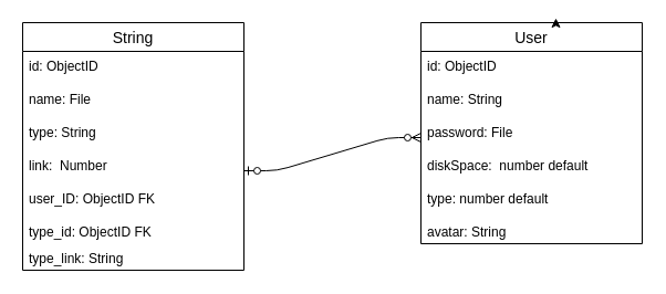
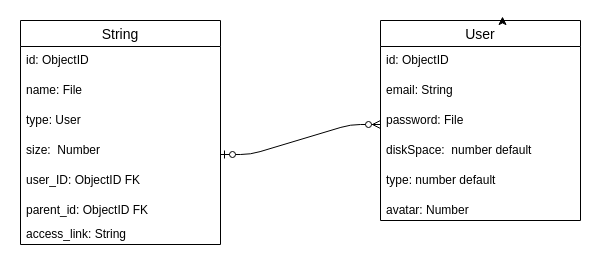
- <mxCell id="4" value="name: String" style="text;strokeColor=none;fillColor=none;spacingLeft=4;spacingRight=4;overflow=hidden;rotatable=0;points=[[0,0.5],[1,0.5]];portConstraint=eastwest;fontSize=12;" vertex="1" parent="2"><mxGeometry y="56" width="200" height="30" as="geometry" /></mxCell>
+ <mxCell id="4" value="email: String" style="text;strokeColor=none;fillColor=none;spacingLeft=4;spacingRight=4;overflow=hidden;rotatable=0;points=[[0,0.5],[1,0.5]];portConstraint=eastwest;fontSize=12;" vertex="1" parent="2"><mxGeometry y="56" width="200" height="30" as="geometry" /></mxCell>
- <mxCell id="12" value="type: String" style="text;strokeColor=none;fillColor=none;spacingLeft=4;spacingRight=4;overflow=hidden;rotatable=0;points=[[0,0.5],[1,0.5]];portConstraint=eastwest;fontSize=12;" vertex="1" parent="9"><mxGeometry y="86" width="200" height="30" as="geometry" /></mxCell>
+ <mxCell id="12" value="type: User" style="text;strokeColor=none;fillColor=none;spacingLeft=4;spacingRight=4;overflow=hidden;rotatable=0;points=[[0,0.5],[1,0.5]];portConstraint=eastwest;fontSize=12;" vertex="1" parent="9"><mxGeometry y="86" width="200" height="30" as="geometry" /></mxCell>
- <mxCell id="13" value="link:  Number  " style="text;strokeColor=none;fillColor=none;spacingLeft=4;spacingRight=4;overflow=hidden;rotatable=0;points=[[0,0.5],[1,0.5]];portConstraint=eastwest;fontSize=12;" vertex="1" parent="9"><mxGeometry y="116" width="200" height="30" as="geometry" /></mxCell>
+ <mxCell id="13" value="size:  Number  " style="text;strokeColor=none;fillColor=none;spacingLeft=4;spacingRight=4;overflow=hidden;rotatable=0;points=[[0,0.5],[1,0.5]];portConstraint=eastwest;fontSize=12;" vertex="1" parent="9"><mxGeometry y="116" width="200" height="30" as="geometry" /></mxCell>
- <mxCell id="15" value="type_id: ObjectID FK" style="text;strokeColor=none;fillColor=none;spacingLeft=4;spacingRight=4;overflow=hidden;rotatable=0;points=[[0,0.5],[1,0.5]];portConstraint=eastwest;fontSize=12;" vertex="1" parent="9"><mxGeometry y="176" width="200" height="24" as="geometry" /></mxCell>
+ <mxCell id="15" value="parent_id: ObjectID FK" style="text;strokeColor=none;fillColor=none;spacingLeft=4;spacingRight=4;overflow=hidden;rotatable=0;points=[[0,0.5],[1,0.5]];portConstraint=eastwest;fontSize=12;" vertex="1" parent="9"><mxGeometry y="176" width="200" height="24" as="geometry" /></mxCell>
- <mxCell id="8" value="avatar: String" style="text;strokeColor=none;fillColor=none;spacingLeft=4;spacingRight=4;overflow=hidden;rotatable=0;points=[[0,0.5],[1,0.5]];portConstraint=eastwest;fontSize=12;" vertex="1" parent="2"><mxGeometry y="176" width="200" height="24" as="geometry" /></mxCell>
+ <mxCell id="8" value="avatar: Number" style="text;strokeColor=none;fillColor=none;spacingLeft=4;spacingRight=4;overflow=hidden;rotatable=0;points=[[0,0.5],[1,0.5]];portConstraint=eastwest;fontSize=12;" vertex="1" parent="2"><mxGeometry y="176" width="200" height="24" as="geometry" /></mxCell>
- <mxCell id="16" value="type_link: String" style="text;strokeColor=none;fillColor=none;spacingLeft=4;spacingRight=4;overflow=hidden;rotatable=0;points=[[0,0.5],[1,0.5]];portConstraint=eastwest;fontSize=12;" vertex="1" parent="9"><mxGeometry y="200" width="200" height="24" as="geometry" /></mxCell>
+ <mxCell id="16" value="access_link: String" style="text;strokeColor=none;fillColor=none;spacingLeft=4;spacingRight=4;overflow=hidden;rotatable=0;points=[[0,0.5],[1,0.5]];portConstraint=eastwest;fontSize=12;" vertex="1" parent="9"><mxGeometry y="200" width="200" height="24" as="geometry" /></mxCell>
